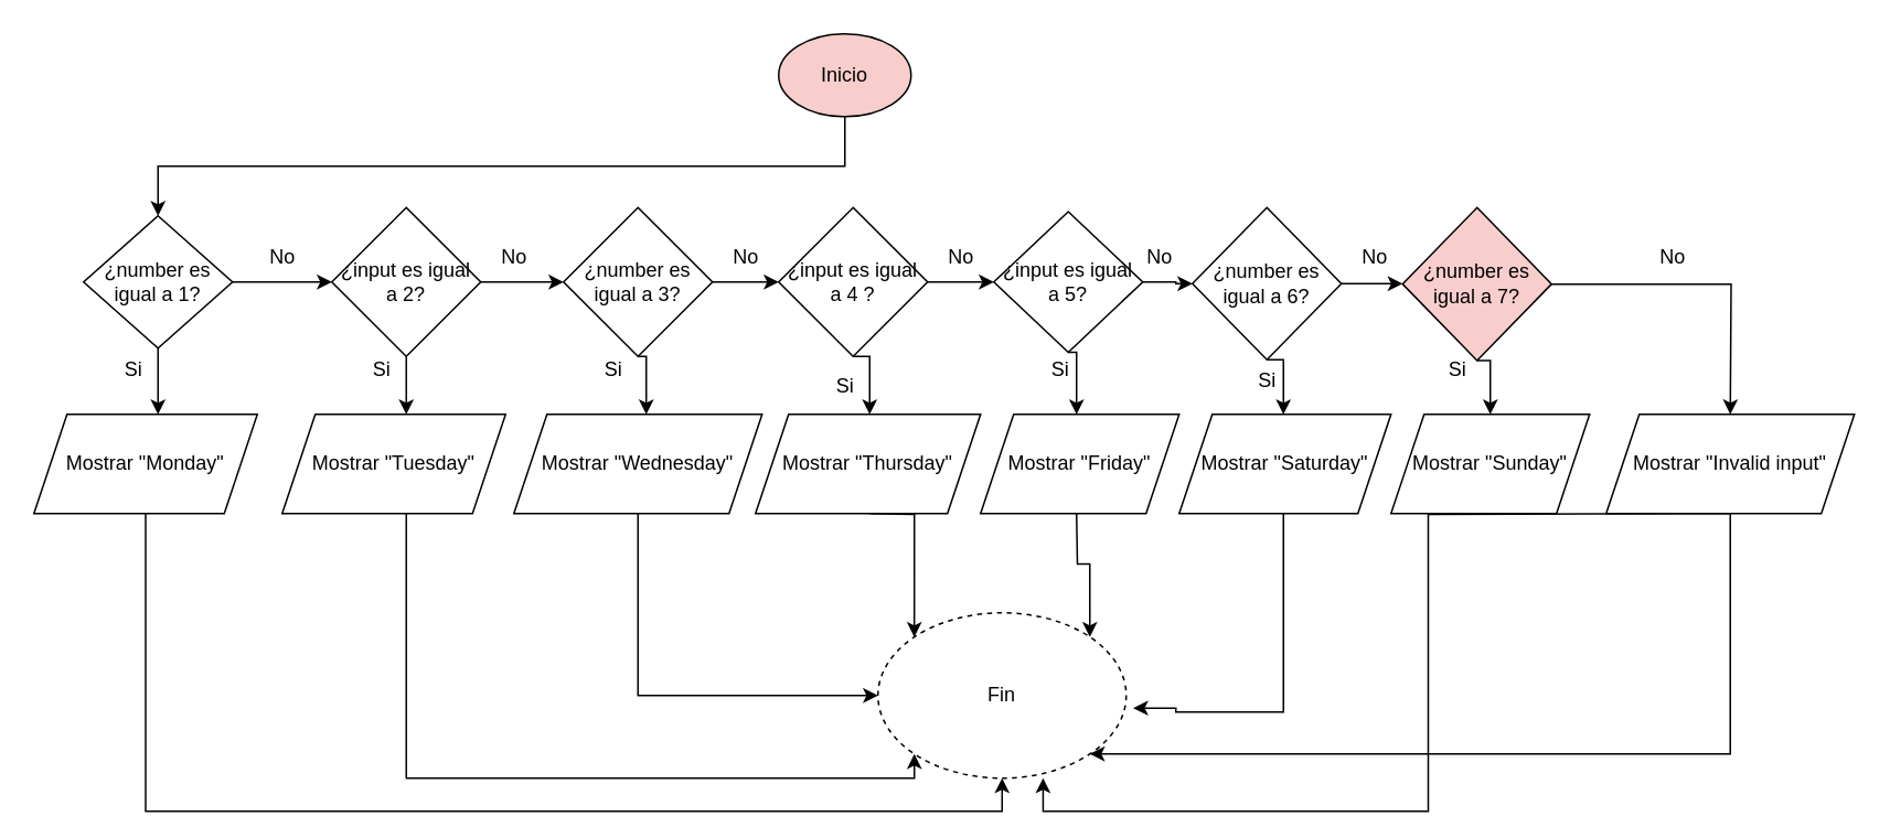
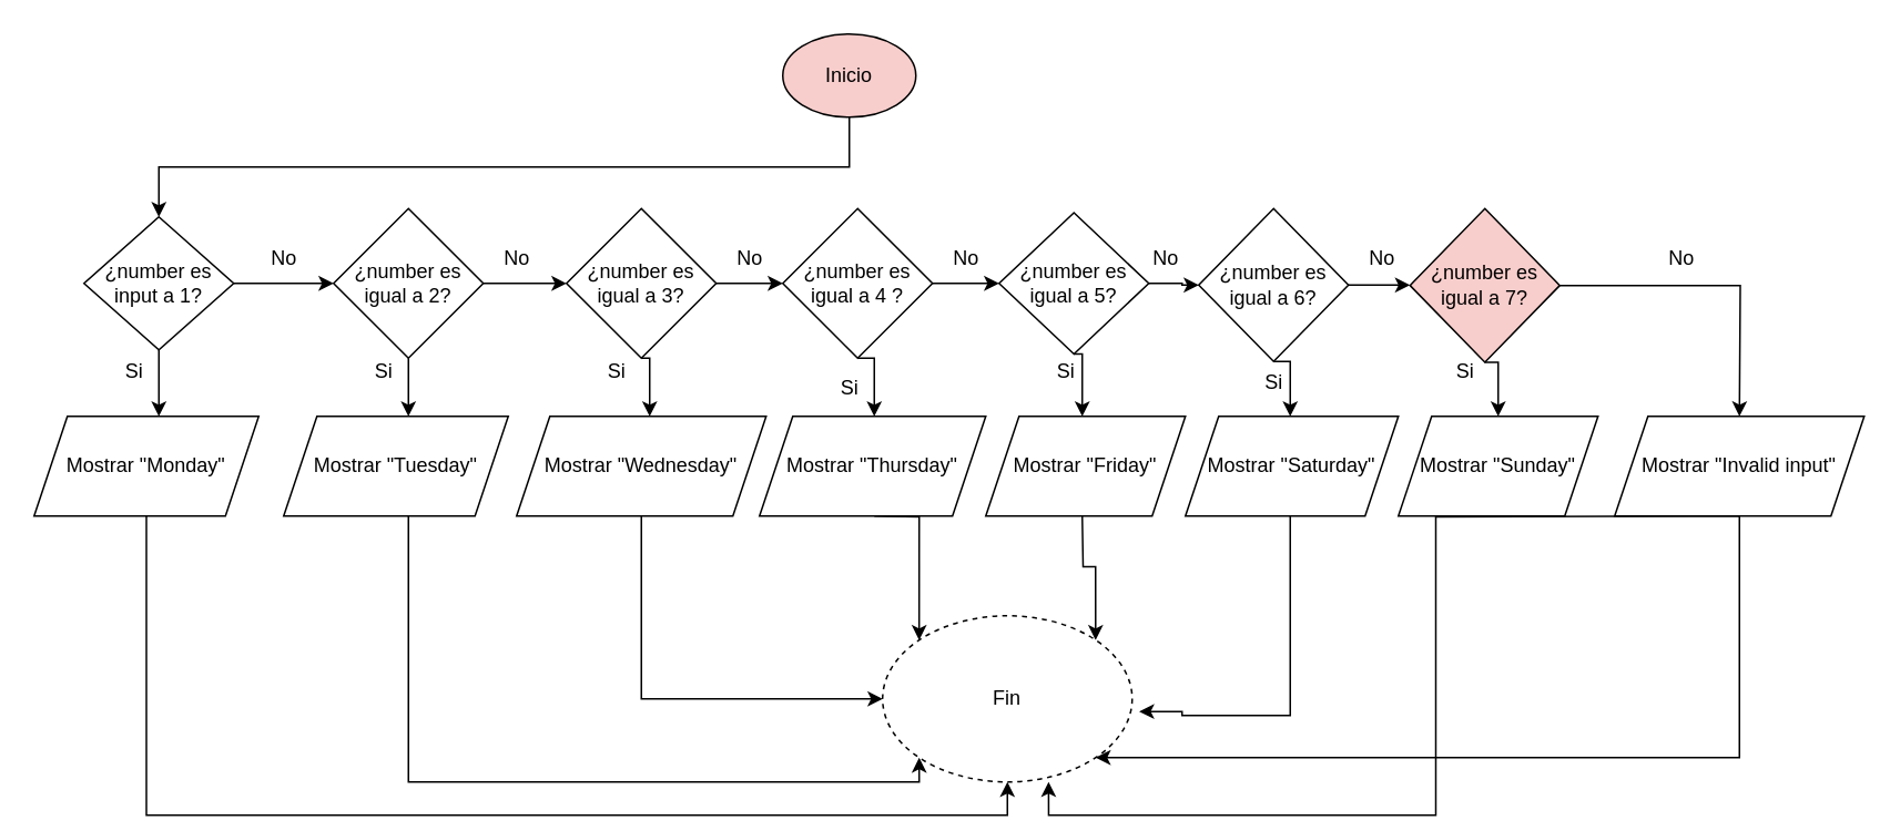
- <mxCell id="6" value="¿number es igual a 1?" style="rhombus;whiteSpace=wrap;html=1;" parent="1" vertex="1"><mxGeometry x="50" y="130" width="90" height="80" as="geometry" /></mxCell>
+ <mxCell id="6" value="¿number es input a 1?" style="rhombus;whiteSpace=wrap;html=1;" parent="1" vertex="1"><mxGeometry x="50" y="130" width="90" height="80" as="geometry" /></mxCell>
- <mxCell id="9" value="¿input es igual a 2?" style="rhombus;whiteSpace=wrap;html=1;" parent="1" vertex="1"><mxGeometry x="200" y="125" width="90" height="90" as="geometry" /></mxCell>
+ <mxCell id="9" value="¿number es igual a 2?" style="rhombus;whiteSpace=wrap;html=1;" parent="1" vertex="1"><mxGeometry x="200" y="125" width="90" height="90" as="geometry" /></mxCell>
- <mxCell id="17" value="¿input es igual a 4 ?" style="rhombus;whiteSpace=wrap;html=1;" parent="1" vertex="1"><mxGeometry x="470" y="125" width="90" height="90" as="geometry" /></mxCell>
+ <mxCell id="17" value="¿number es igual a 4 ?" style="rhombus;whiteSpace=wrap;html=1;" parent="1" vertex="1"><mxGeometry x="470" y="125" width="90" height="90" as="geometry" /></mxCell>
- <mxCell id="21" value="¿input es igual a 5?" style="rhombus;whiteSpace=wrap;html=1;" parent="1" vertex="1"><mxGeometry x="600" y="127.5" width="90" height="85" as="geometry" /></mxCell>
+ <mxCell id="21" value="¿number es igual a 5?" style="rhombus;whiteSpace=wrap;html=1;" parent="1" vertex="1"><mxGeometry x="600" y="127.5" width="90" height="85" as="geometry" /></mxCell>
